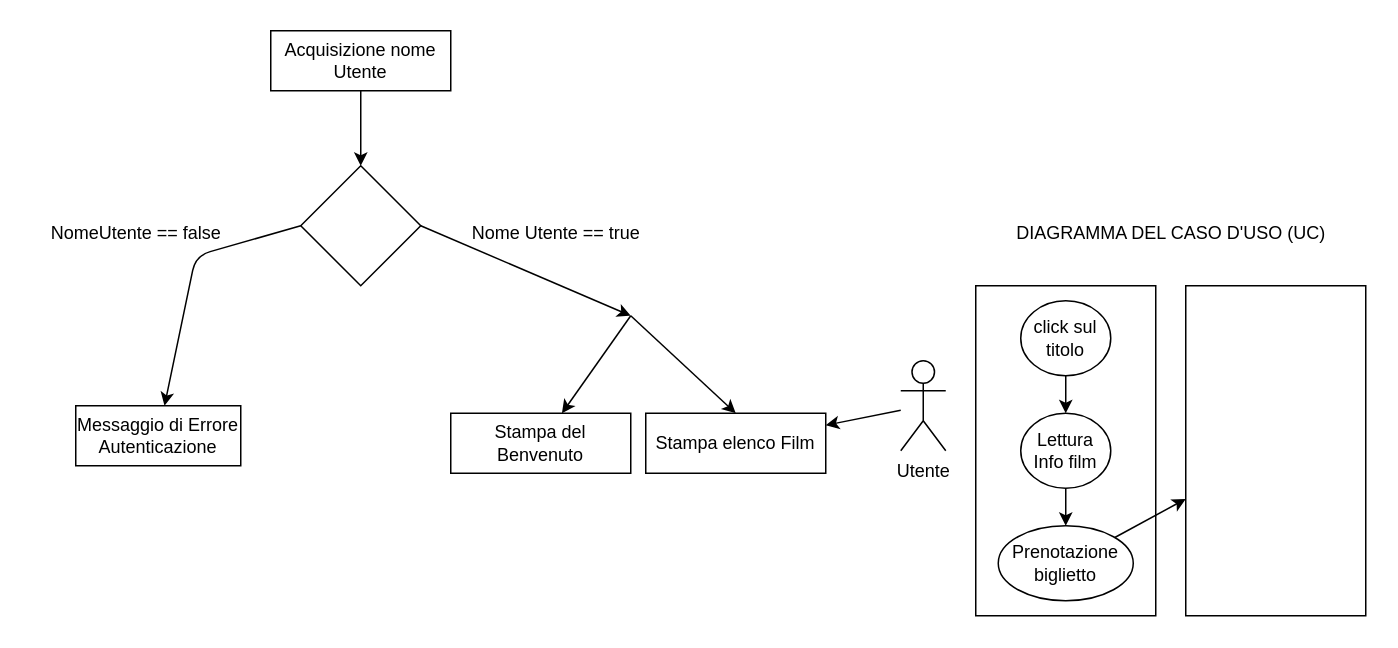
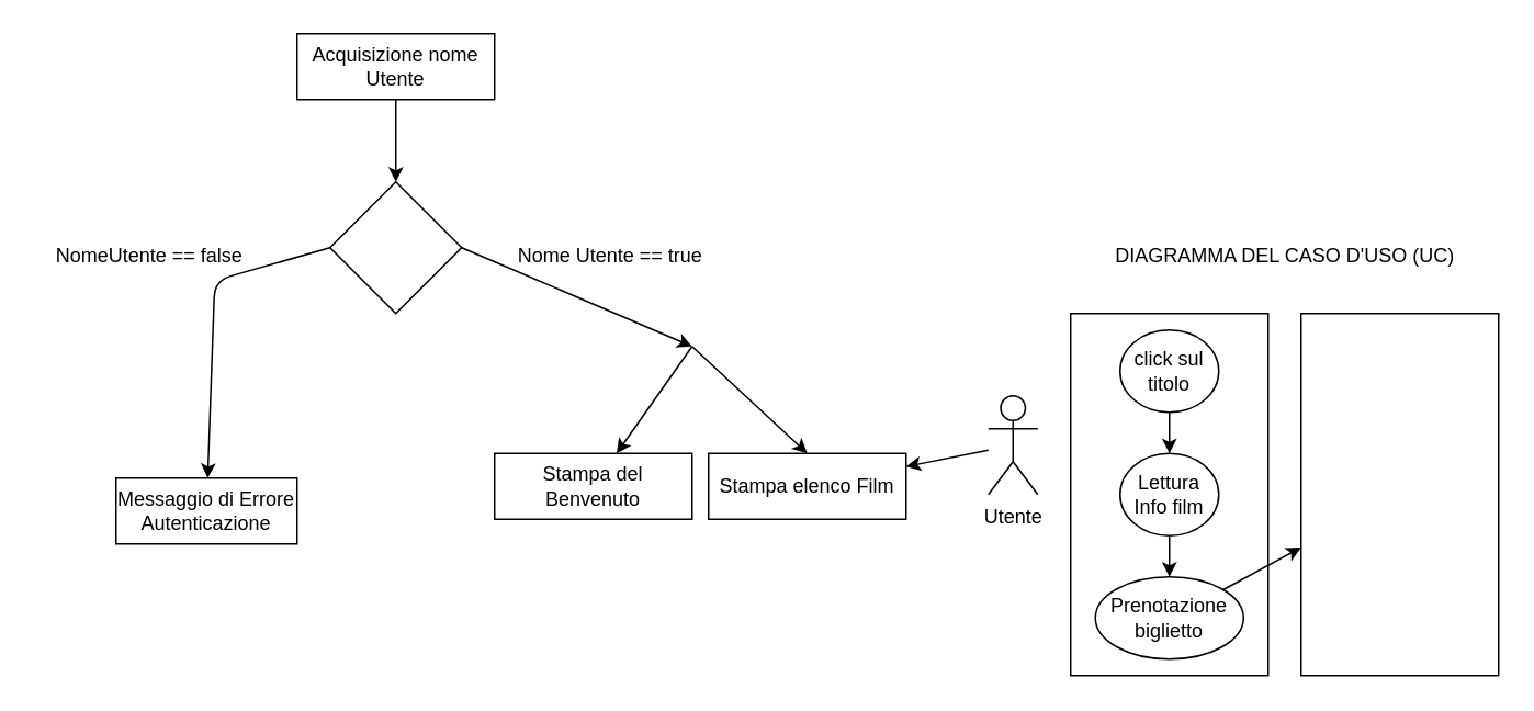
- <mxCell id="23" value="Messaggio di Errore Autenticazione" style="rounded=0;whiteSpace=wrap;html=1;" vertex="1" parent="1"><mxGeometry x="50" y="270" width="110" height="40" as="geometry" /></mxCell>
+ <mxCell id="23" value="Messaggio di Errore Autenticazione" style="rounded=0;whiteSpace=wrap;html=1;" vertex="1" parent="1"><mxGeometry x="70" y="290" width="110" height="40" as="geometry" /></mxCell>
